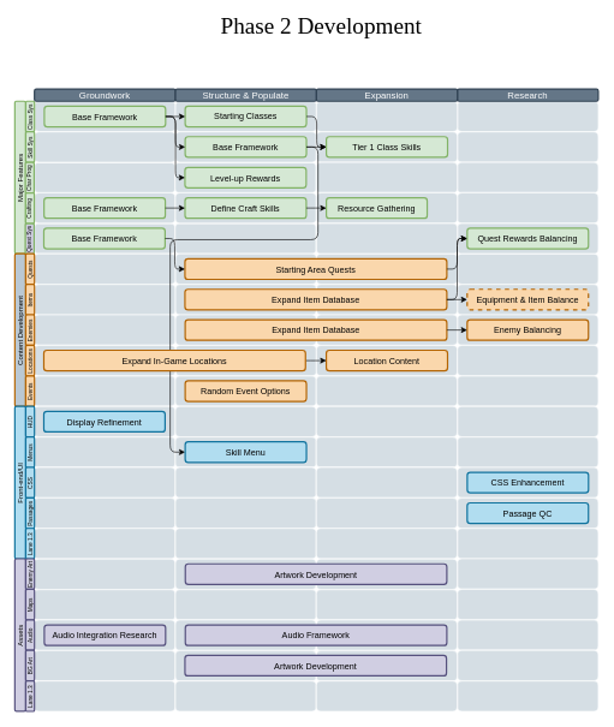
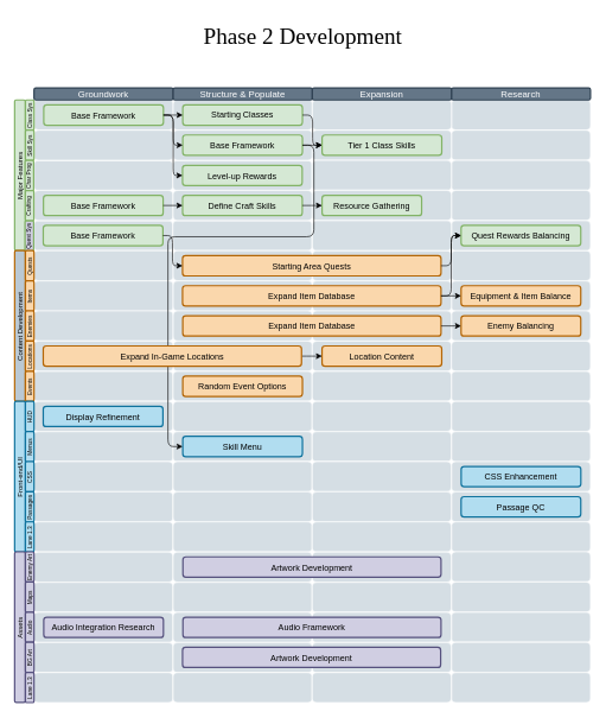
- <mxCell id="150" value="Phase 2 Development" style="text;html=1;strokeColor=none;fillColor=none;align=center;verticalAlign=middle;whiteSpace=wrap;rounded=0;fontSize=32;fontFamily=MV Boli;fontStyle=0" vertex="1" parent="1"><mxGeometry x="270" y="5" width="351" height="59" as="geometry" /></mxCell>
+ <mxCell id="150" value="Phase 2 Development" style="text;html=1;strokeColor=none;fillColor=none;align=center;verticalAlign=middle;whiteSpace=wrap;rounded=0;fontSize=32;fontFamily=MV Boli;fontStyle=0" vertex="1" parent="1"><mxGeometry x="250" y="20" width="351" height="59" as="geometry" /></mxCell>
- <mxCell id="138" value="Equipment &amp; Item Balance" style="rounded=1;fillColor=#fad7ac;strokeColor=#b46504;strokeWidth=2;fontFamily=Helvetica;container=0;dashed=1;" parent="1" vertex="1"><mxGeometry x="647.845" y="400.989" width="168.312" height="28.612" as="geometry" /></mxCell>
+ <mxCell id="138" value="Equipment &amp; Item Balance" style="rounded=1;fillColor=#fad7ac;strokeColor=#b46504;strokeWidth=2;fontFamily=Helvetica;container=0;" parent="1" vertex="1"><mxGeometry x="647.845" y="400.989" width="168.312" height="28.612" as="geometry" /></mxCell>
